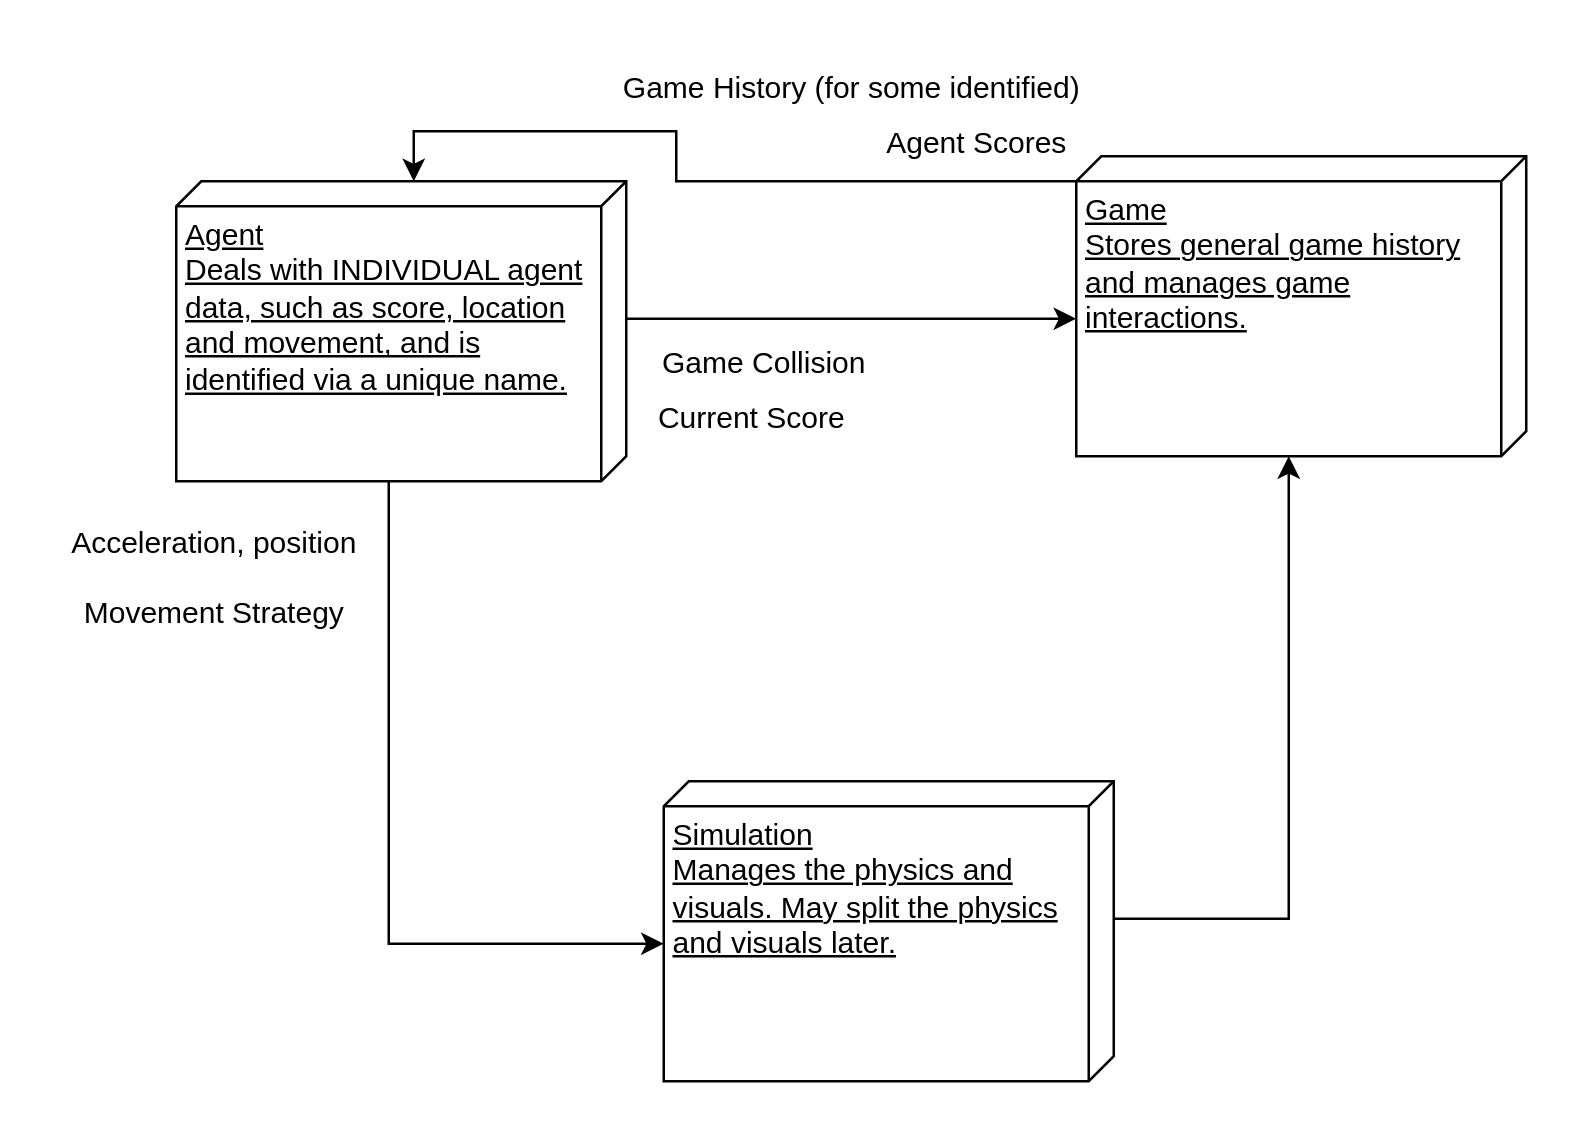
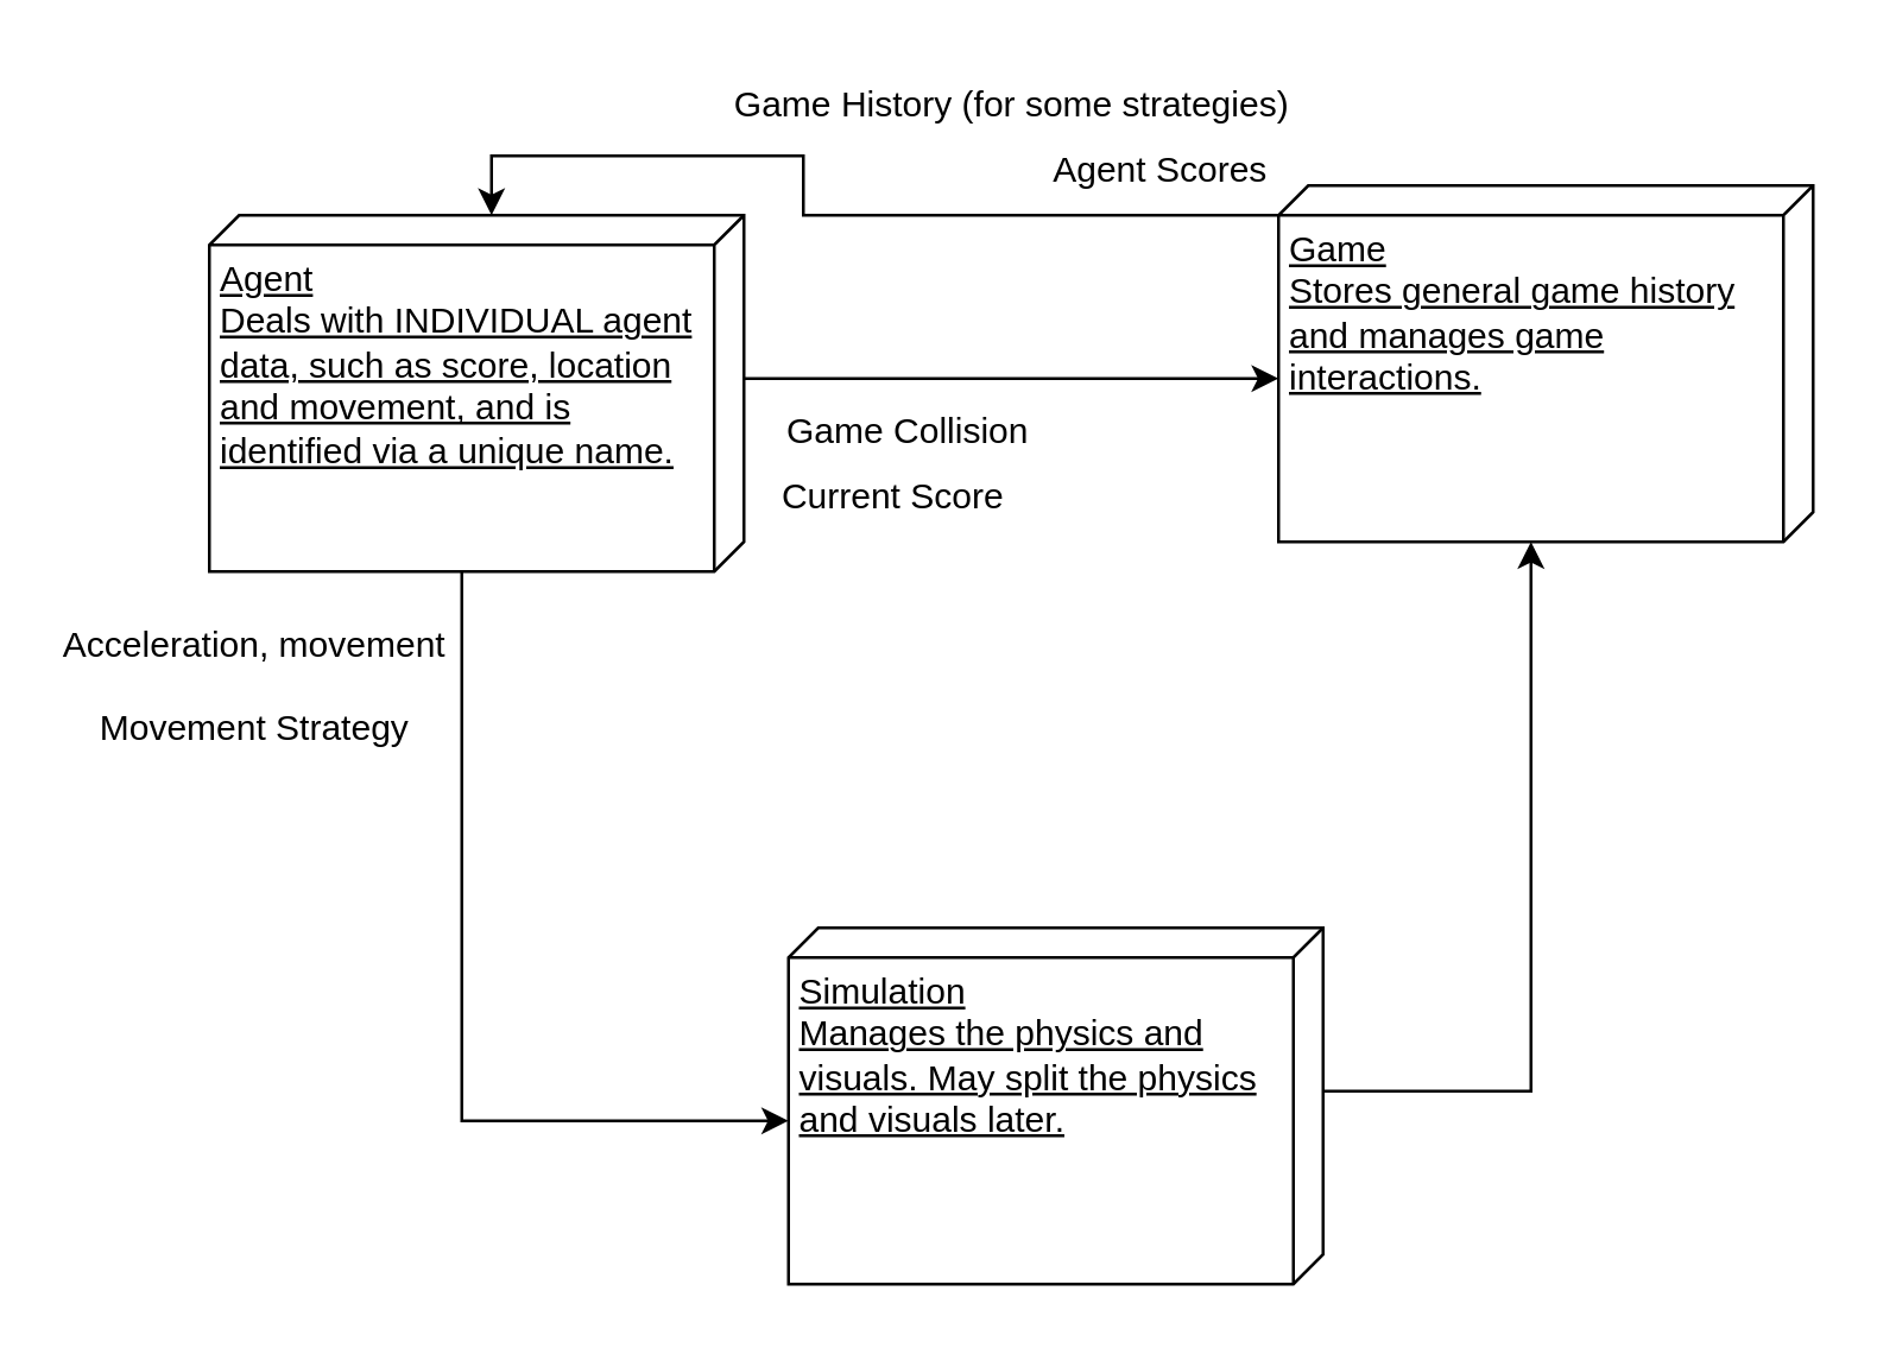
- <mxCell id="10" value="Game History (for some identified)" style="text;html=1;align=center;verticalAlign=middle;resizable=0;points=[];autosize=1;strokeColor=none;fillColor=none;" vertex="1" parent="1"><mxGeometry x="235" y="20" width="210" height="30" as="geometry" /></mxCell>
+ <mxCell id="10" value="Game History (for some strategies)" style="text;html=1;align=center;verticalAlign=middle;resizable=0;points=[];autosize=1;strokeColor=none;fillColor=none;" vertex="1" parent="1"><mxGeometry x="235" y="20" width="210" height="30" as="geometry" /></mxCell>
- <mxCell id="13" value="Acceleration, position" style="text;html=1;align=center;verticalAlign=middle;resizable=0;points=[];autosize=1;strokeColor=none;fillColor=none;" vertex="1" parent="1"><mxGeometry x="20" y="202" width="130" height="30" as="geometry" /></mxCell>
+ <mxCell id="13" value="Acceleration, movement" style="text;html=1;align=center;verticalAlign=middle;resizable=0;points=[];autosize=1;strokeColor=none;fillColor=none;" vertex="1" parent="1"><mxGeometry x="20" y="202" width="130" height="30" as="geometry" /></mxCell>
